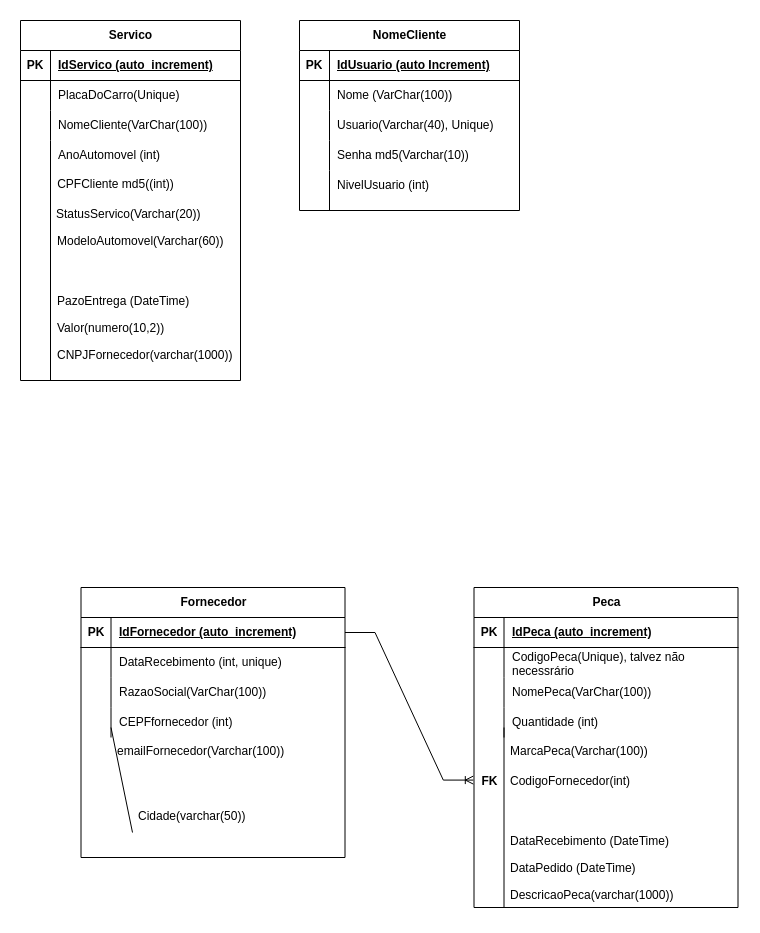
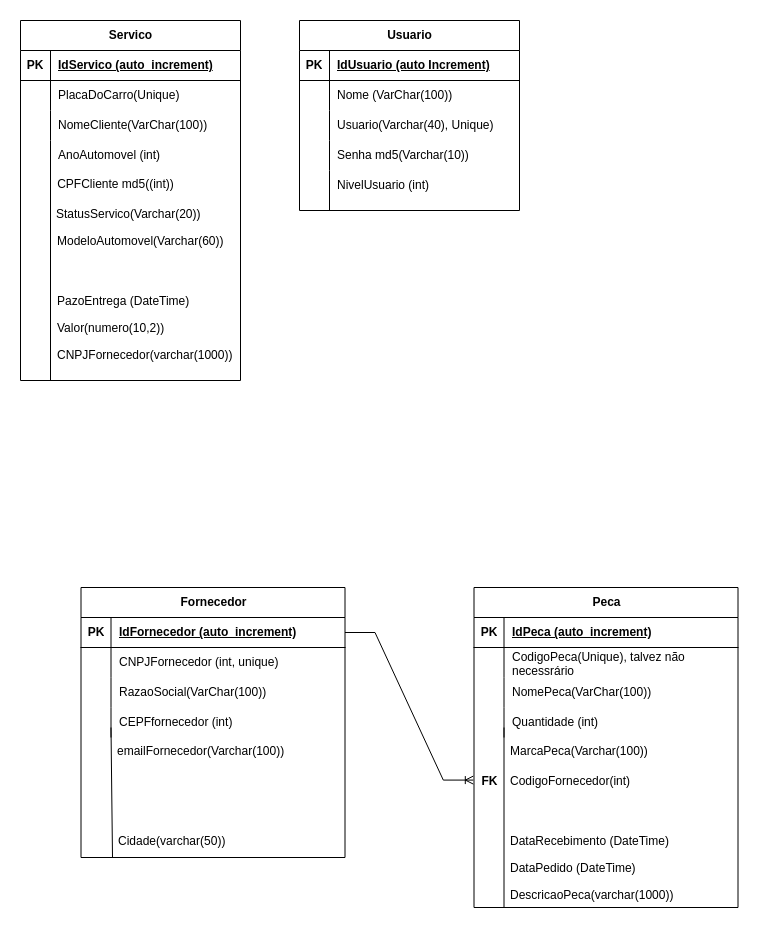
- <mxCell id="21" value="NomeCliente" style="shape=table;startSize=30;container=1;collapsible=1;childLayout=tableLayout;fixedRows=1;rowLines=0;fontStyle=1;align=center;resizeLast=1;html=1;" parent="1" vertex="1"><mxGeometry x="299" width="220" height="190" as="geometry" y="20" /></mxCell>
+ <mxCell id="21" value="Usuario" style="shape=table;startSize=30;container=1;collapsible=1;childLayout=tableLayout;fixedRows=1;rowLines=0;fontStyle=1;align=center;resizeLast=1;html=1;" parent="1" vertex="1"><mxGeometry x="299" width="220" height="190" as="geometry" y="20" /></mxCell>
- <mxCell id="62" value="DataRecebimento (int, unique)" style="shape=partialRectangle;connectable=0;fillColor=none;top=0;left=0;bottom=0;right=0;align=left;spacingLeft=6;overflow=hidden;whiteSpace=wrap;html=1;" vertex="1" parent="60"><mxGeometry x="30" width="234" height="30" as="geometry"><mxRectangle width="234" height="30" as="alternateBounds" /></mxGeometry></mxCell>
+ <mxCell id="62" value="CNPJFornecedor (int, unique)" style="shape=partialRectangle;connectable=0;fillColor=none;top=0;left=0;bottom=0;right=0;align=left;spacingLeft=6;overflow=hidden;whiteSpace=wrap;html=1;" vertex="1" parent="60"><mxGeometry x="30" width="234" height="30" as="geometry"><mxRectangle width="234" height="30" as="alternateBounds" /></mxGeometry></mxCell>
- <mxCell id="71" value="Cidade(varchar(50))" style="text;strokeColor=none;fillColor=none;spacingLeft=4;spacingRight=4;overflow=hidden;rotatable=0;points=[[0,0.5],[1,0.5]];portConstraint=eastwest;fontSize=12;whiteSpace=wrap;html=1;" vertex="1" parent="1"><mxGeometry x="132" y="802" width="178.5" height="30" as="geometry" /></mxCell>
+ <mxCell id="71" value="Cidade(varchar(50))" style="text;strokeColor=none;fillColor=none;spacingLeft=4;spacingRight=4;overflow=hidden;rotatable=0;points=[[0,0.5],[1,0.5]];portConstraint=eastwest;fontSize=12;whiteSpace=wrap;html=1;" vertex="1" parent="1"><mxGeometry x="112" y="827" width="178.5" height="30" as="geometry" /></mxCell>
